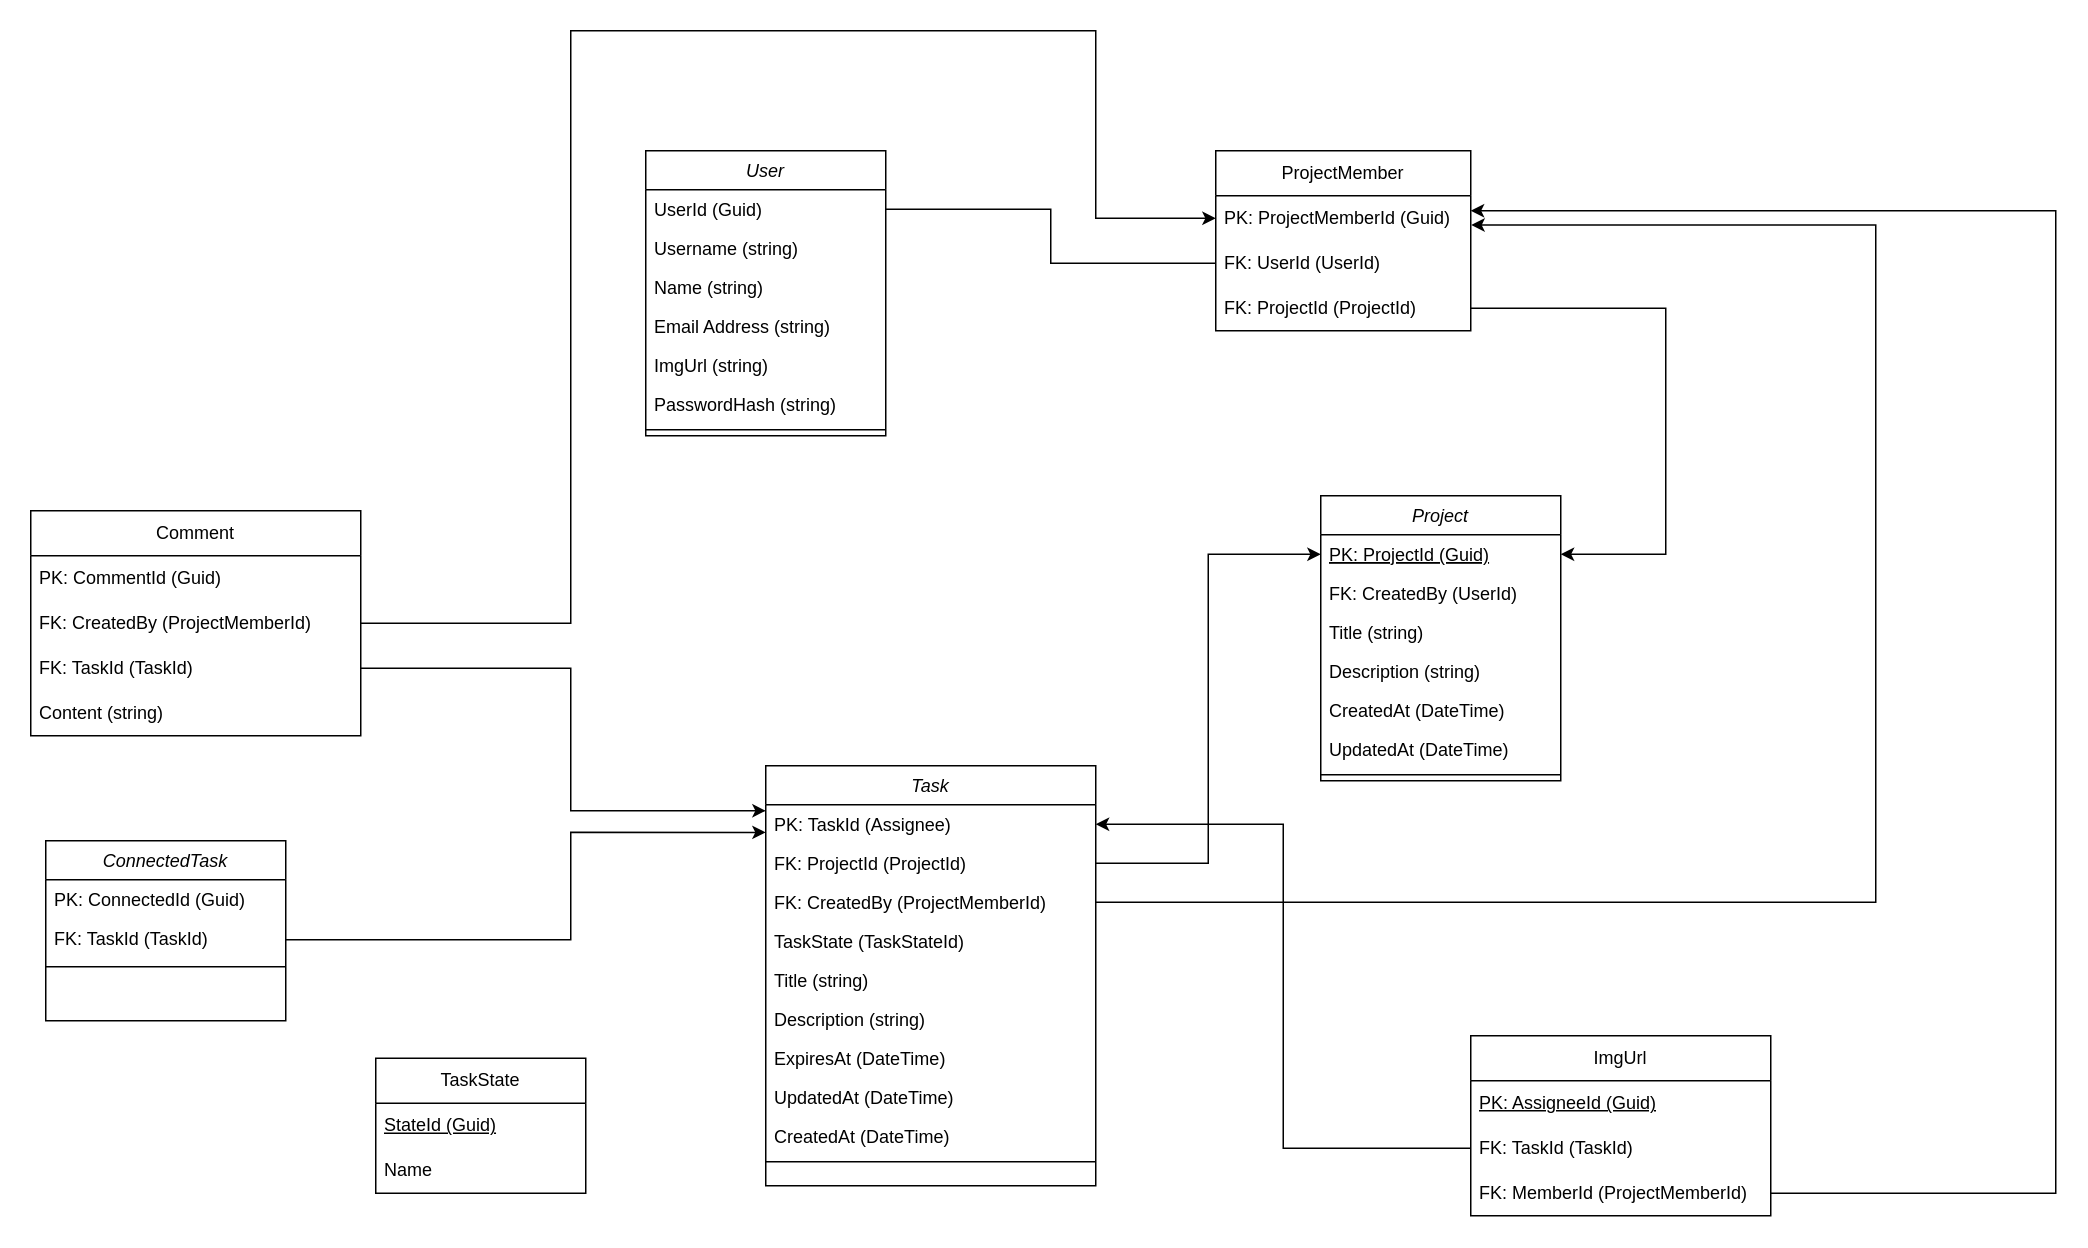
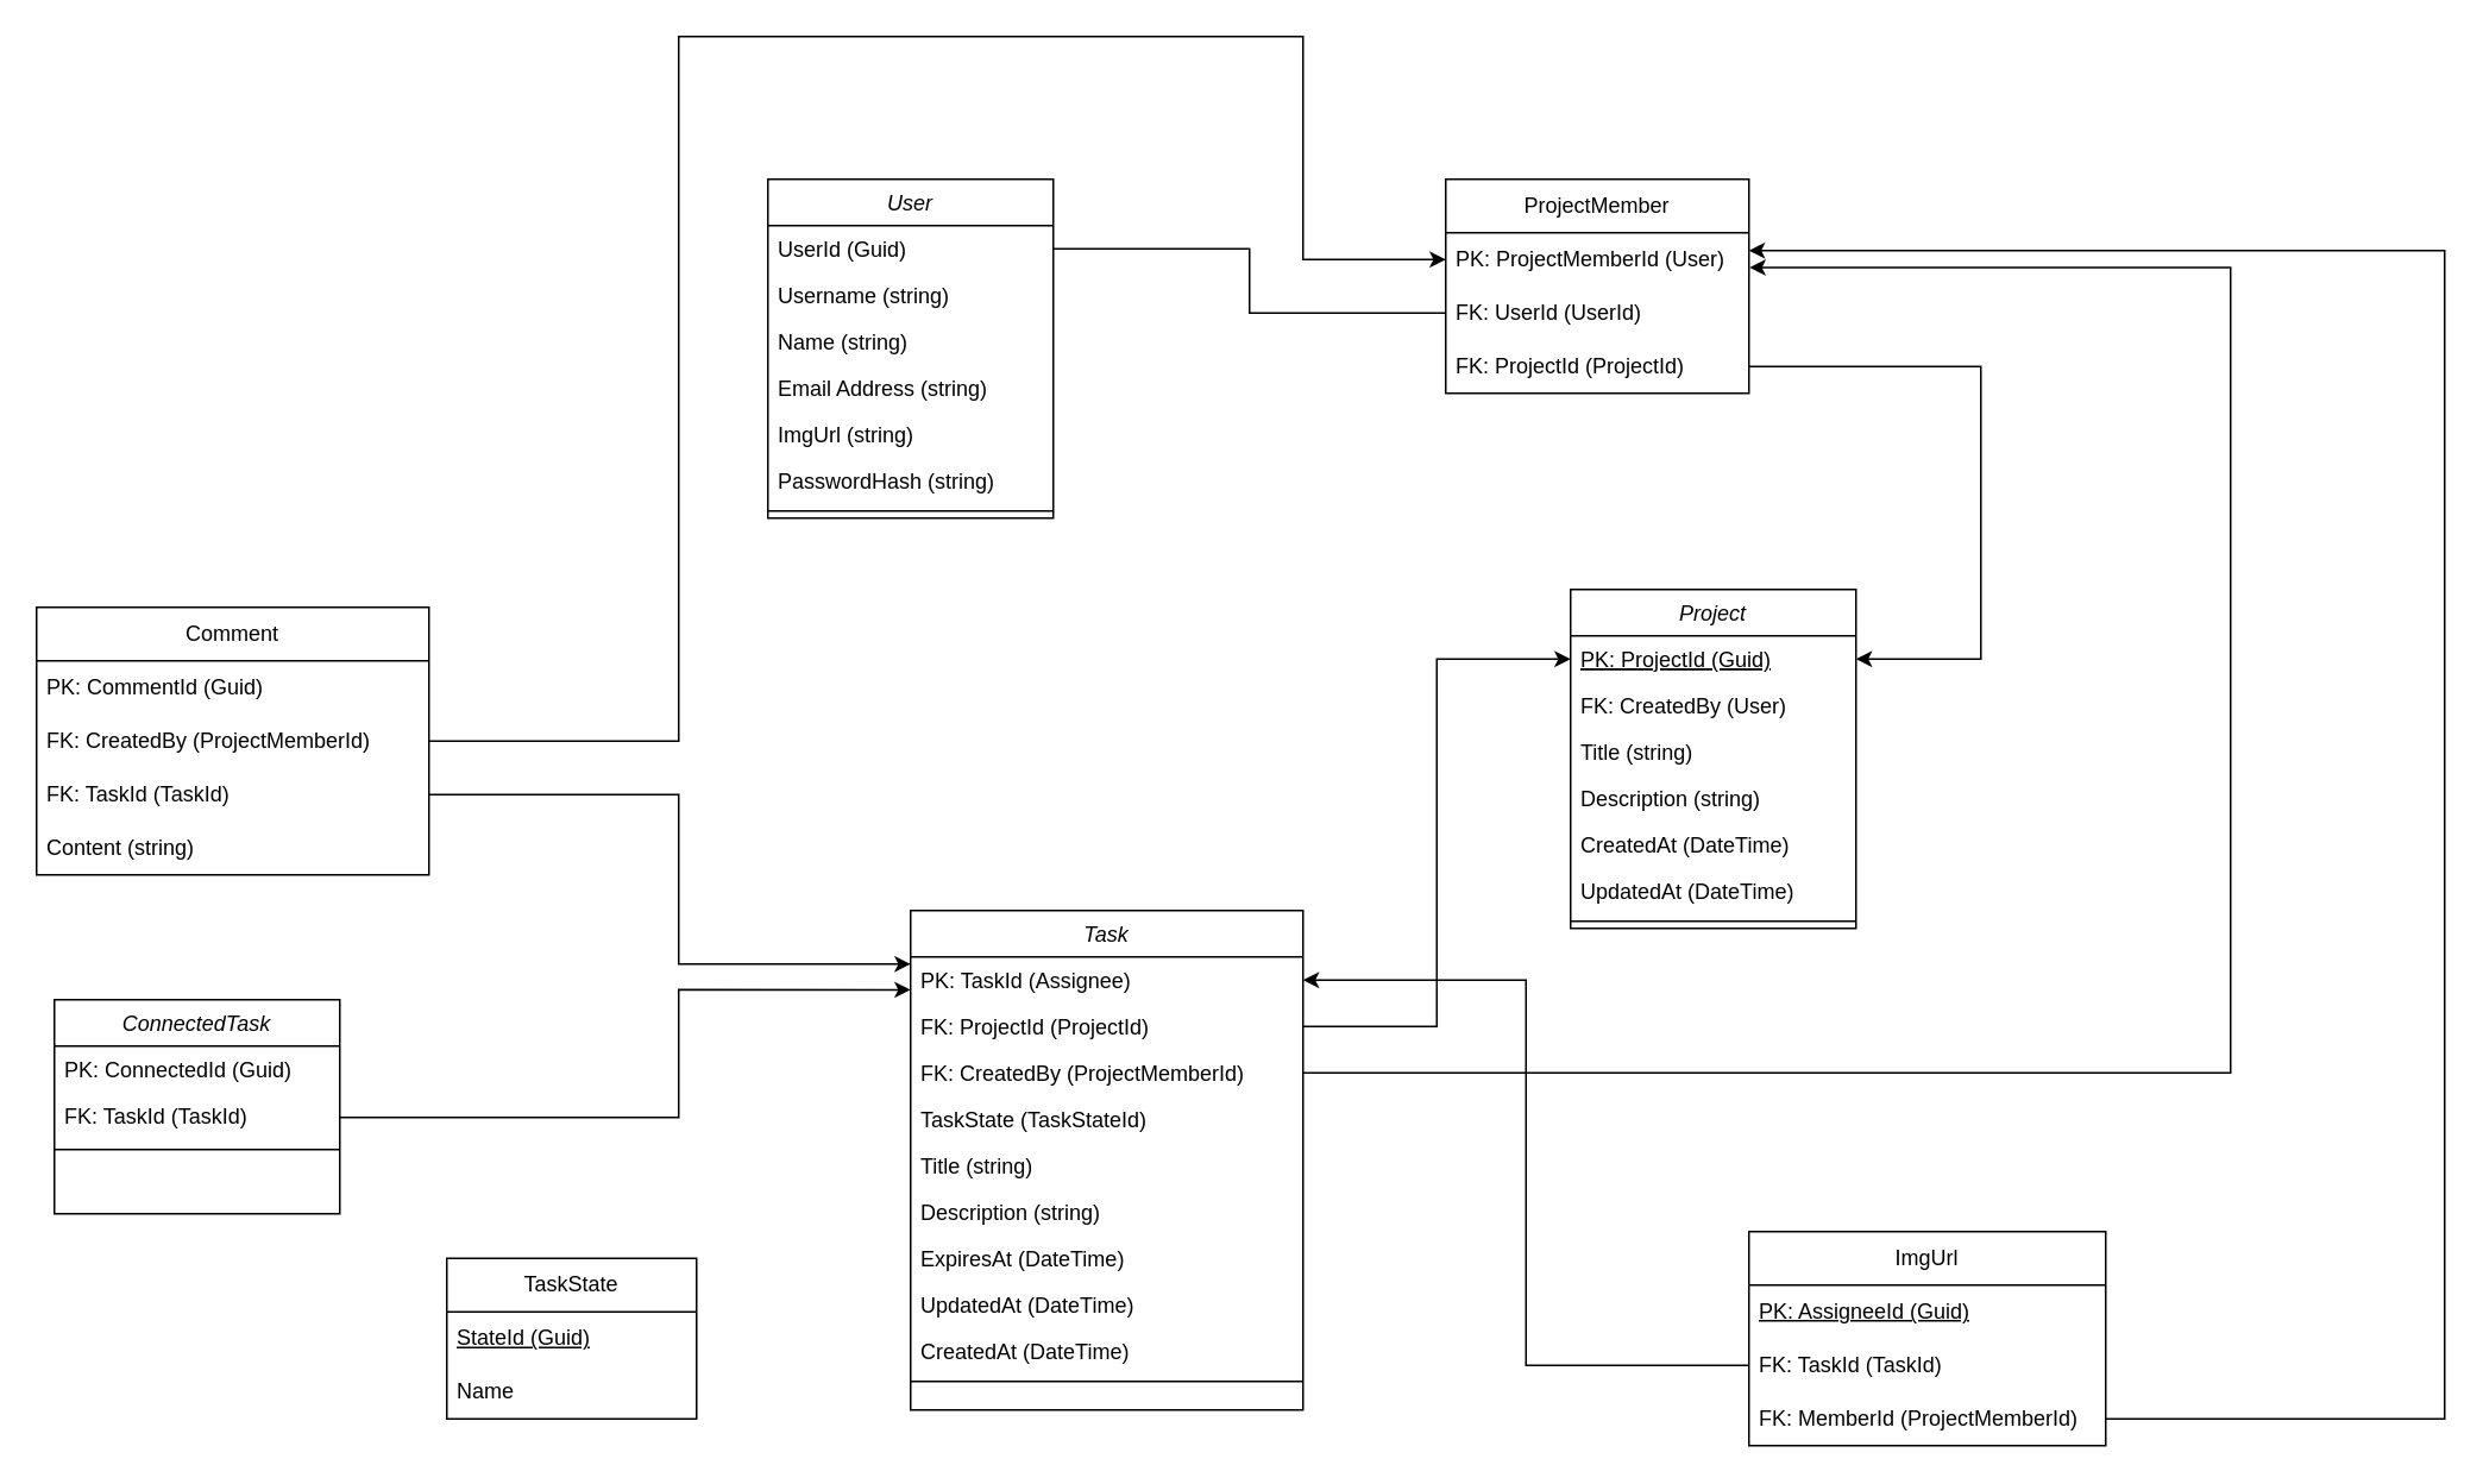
- <mxCell id="35" value="PK: ProjectMemberId (Guid)" style="text;strokeColor=none;fillColor=none;align=left;verticalAlign=middle;spacingLeft=4;spacingRight=4;overflow=hidden;points=[[0,0.5],[1,0.5]];portConstraint=eastwest;rotatable=0;whiteSpace=wrap;html=1;" parent="34" vertex="1"><mxGeometry y="30" width="170" height="30" as="geometry" /></mxCell>
+ <mxCell id="35" value="PK: ProjectMemberId (User)" style="text;strokeColor=none;fillColor=none;align=left;verticalAlign=middle;spacingLeft=4;spacingRight=4;overflow=hidden;points=[[0,0.5],[1,0.5]];portConstraint=eastwest;rotatable=0;whiteSpace=wrap;html=1;" parent="34" vertex="1"><mxGeometry y="30" width="170" height="30" as="geometry" /></mxCell>
- <mxCell id="12" value="FK: CreatedBy (UserId)" style="text;align=left;verticalAlign=top;spacingLeft=4;spacingRight=4;overflow=hidden;rotatable=0;points=[[0,0.5],[1,0.5]];portConstraint=eastwest;rounded=0;shadow=0;html=0;" parent="10" vertex="1"><mxGeometry y="52" width="160" height="26" as="geometry" /></mxCell>
+ <mxCell id="12" value="FK: CreatedBy (User)" style="text;align=left;verticalAlign=top;spacingLeft=4;spacingRight=4;overflow=hidden;rotatable=0;points=[[0,0.5],[1,0.5]];portConstraint=eastwest;rounded=0;shadow=0;html=0;" parent="10" vertex="1"><mxGeometry y="52" width="160" height="26" as="geometry" /></mxCell>
